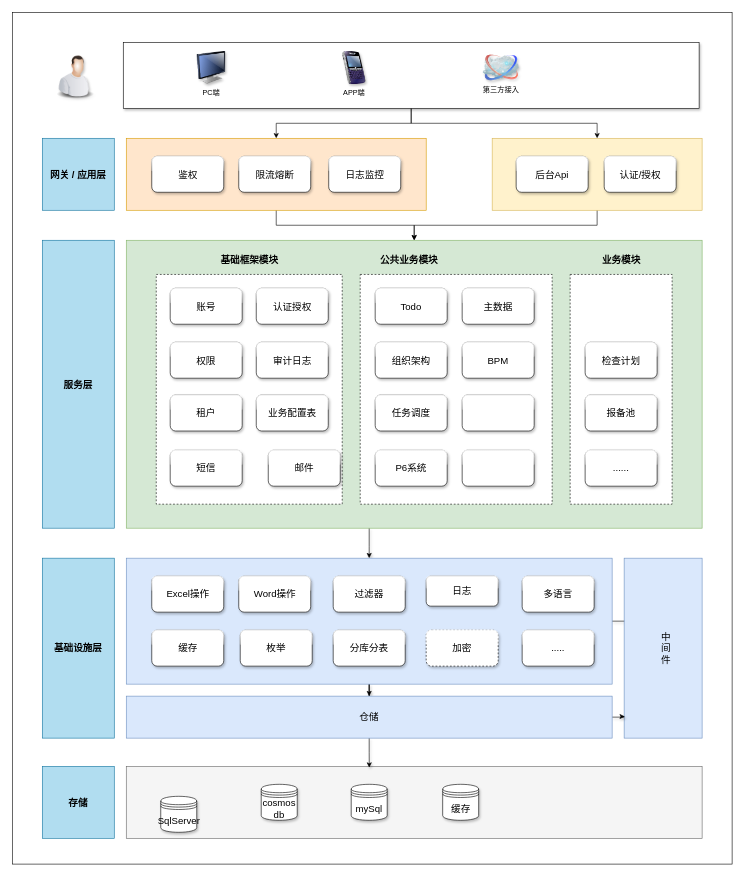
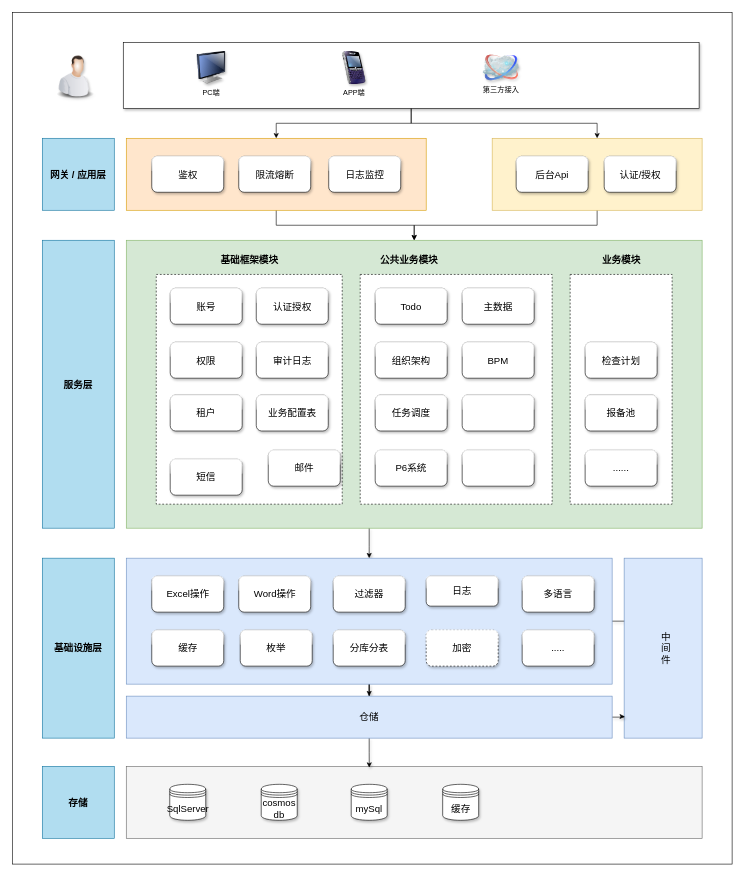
- <mxCell id="36" value="&lt;span&gt;短信&lt;/span&gt;" style="rounded=1;whiteSpace=wrap;html=1;fontSize=16;shadow=1;glass=1;" parent="1" vertex="1"><mxGeometry x="283.25" y="750" width="120" height="60" as="geometry" /></mxCell>
+ <mxCell id="36" value="&lt;span&gt;短信&lt;/span&gt;" style="rounded=1;whiteSpace=wrap;html=1;fontSize=16;shadow=1;glass=1;" parent="1" vertex="1"><mxGeometry x="283.25" y="765" width="120" height="60" as="geometry" /></mxCell>
- <mxCell id="44" value="SqlServer" style="shape=datastore;whiteSpace=wrap;html=1;shadow=1;glass=1;sketch=0;strokeWidth=1;fontSize=16;" parent="1" vertex="1"><mxGeometry x="267.5" y="1327" width="60" height="60" as="geometry" /></mxCell>
+ <mxCell id="44" value="SqlServer" style="shape=datastore;whiteSpace=wrap;html=1;shadow=1;glass=1;sketch=0;strokeWidth=1;fontSize=16;" parent="1" vertex="1"><mxGeometry x="282.5" y="1307" width="60" height="60" as="geometry" /></mxCell>
